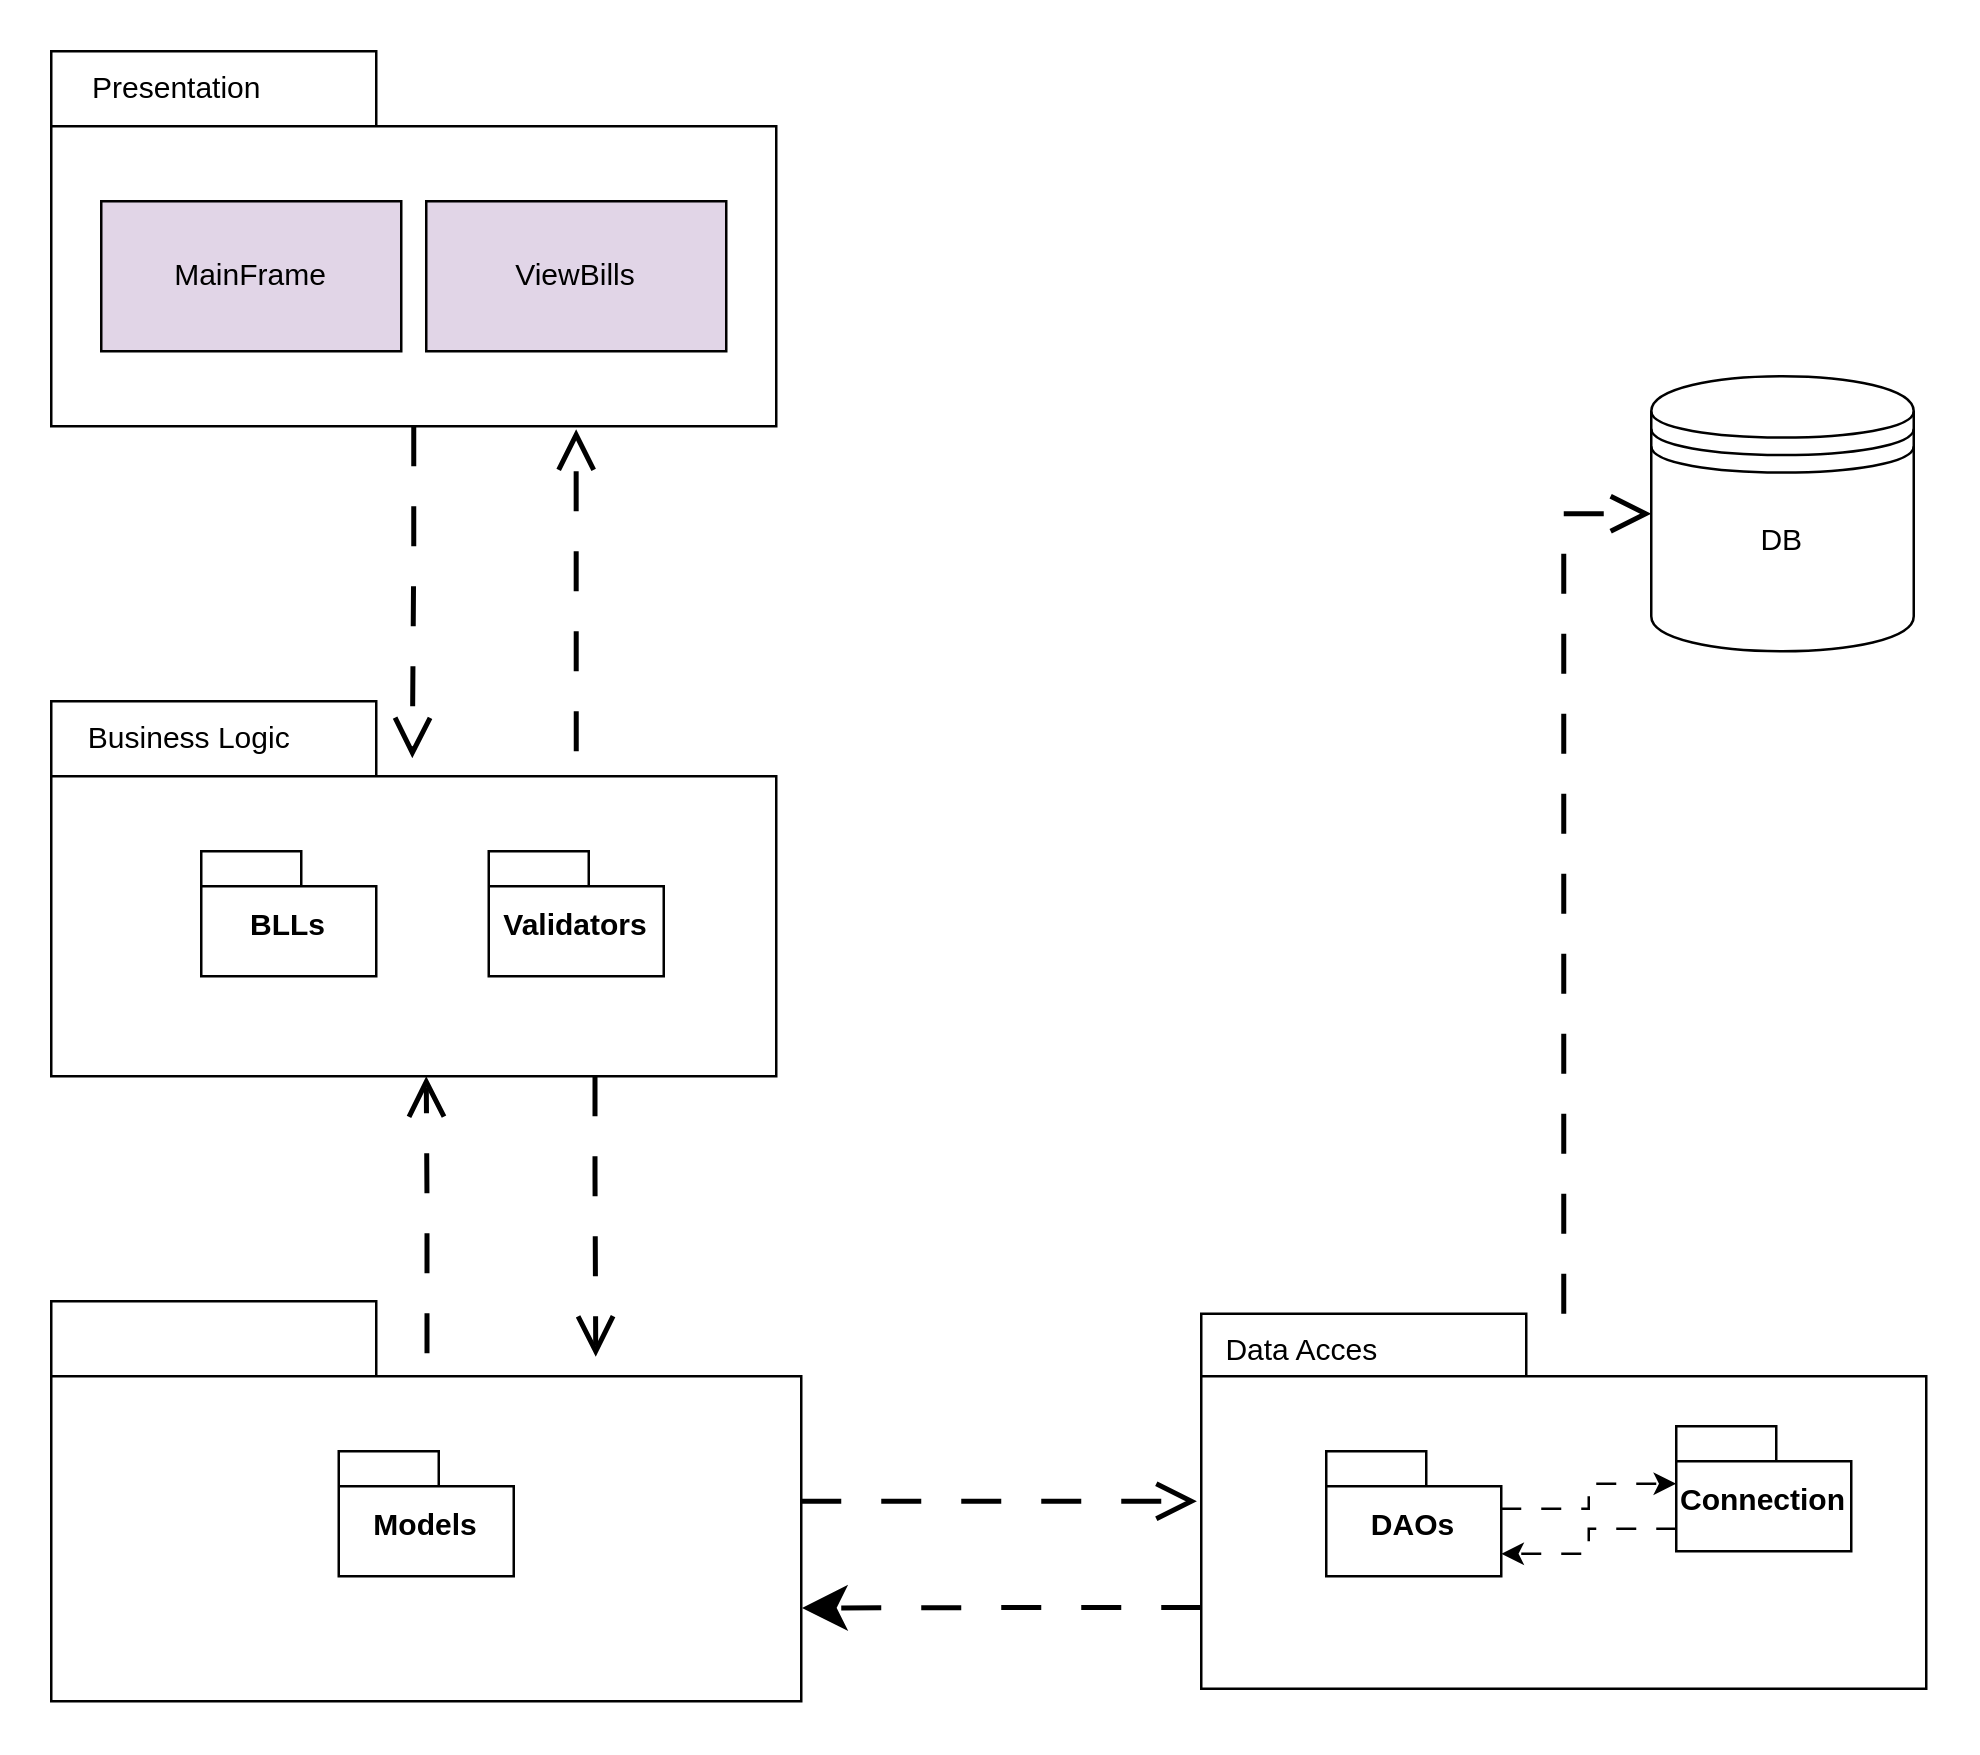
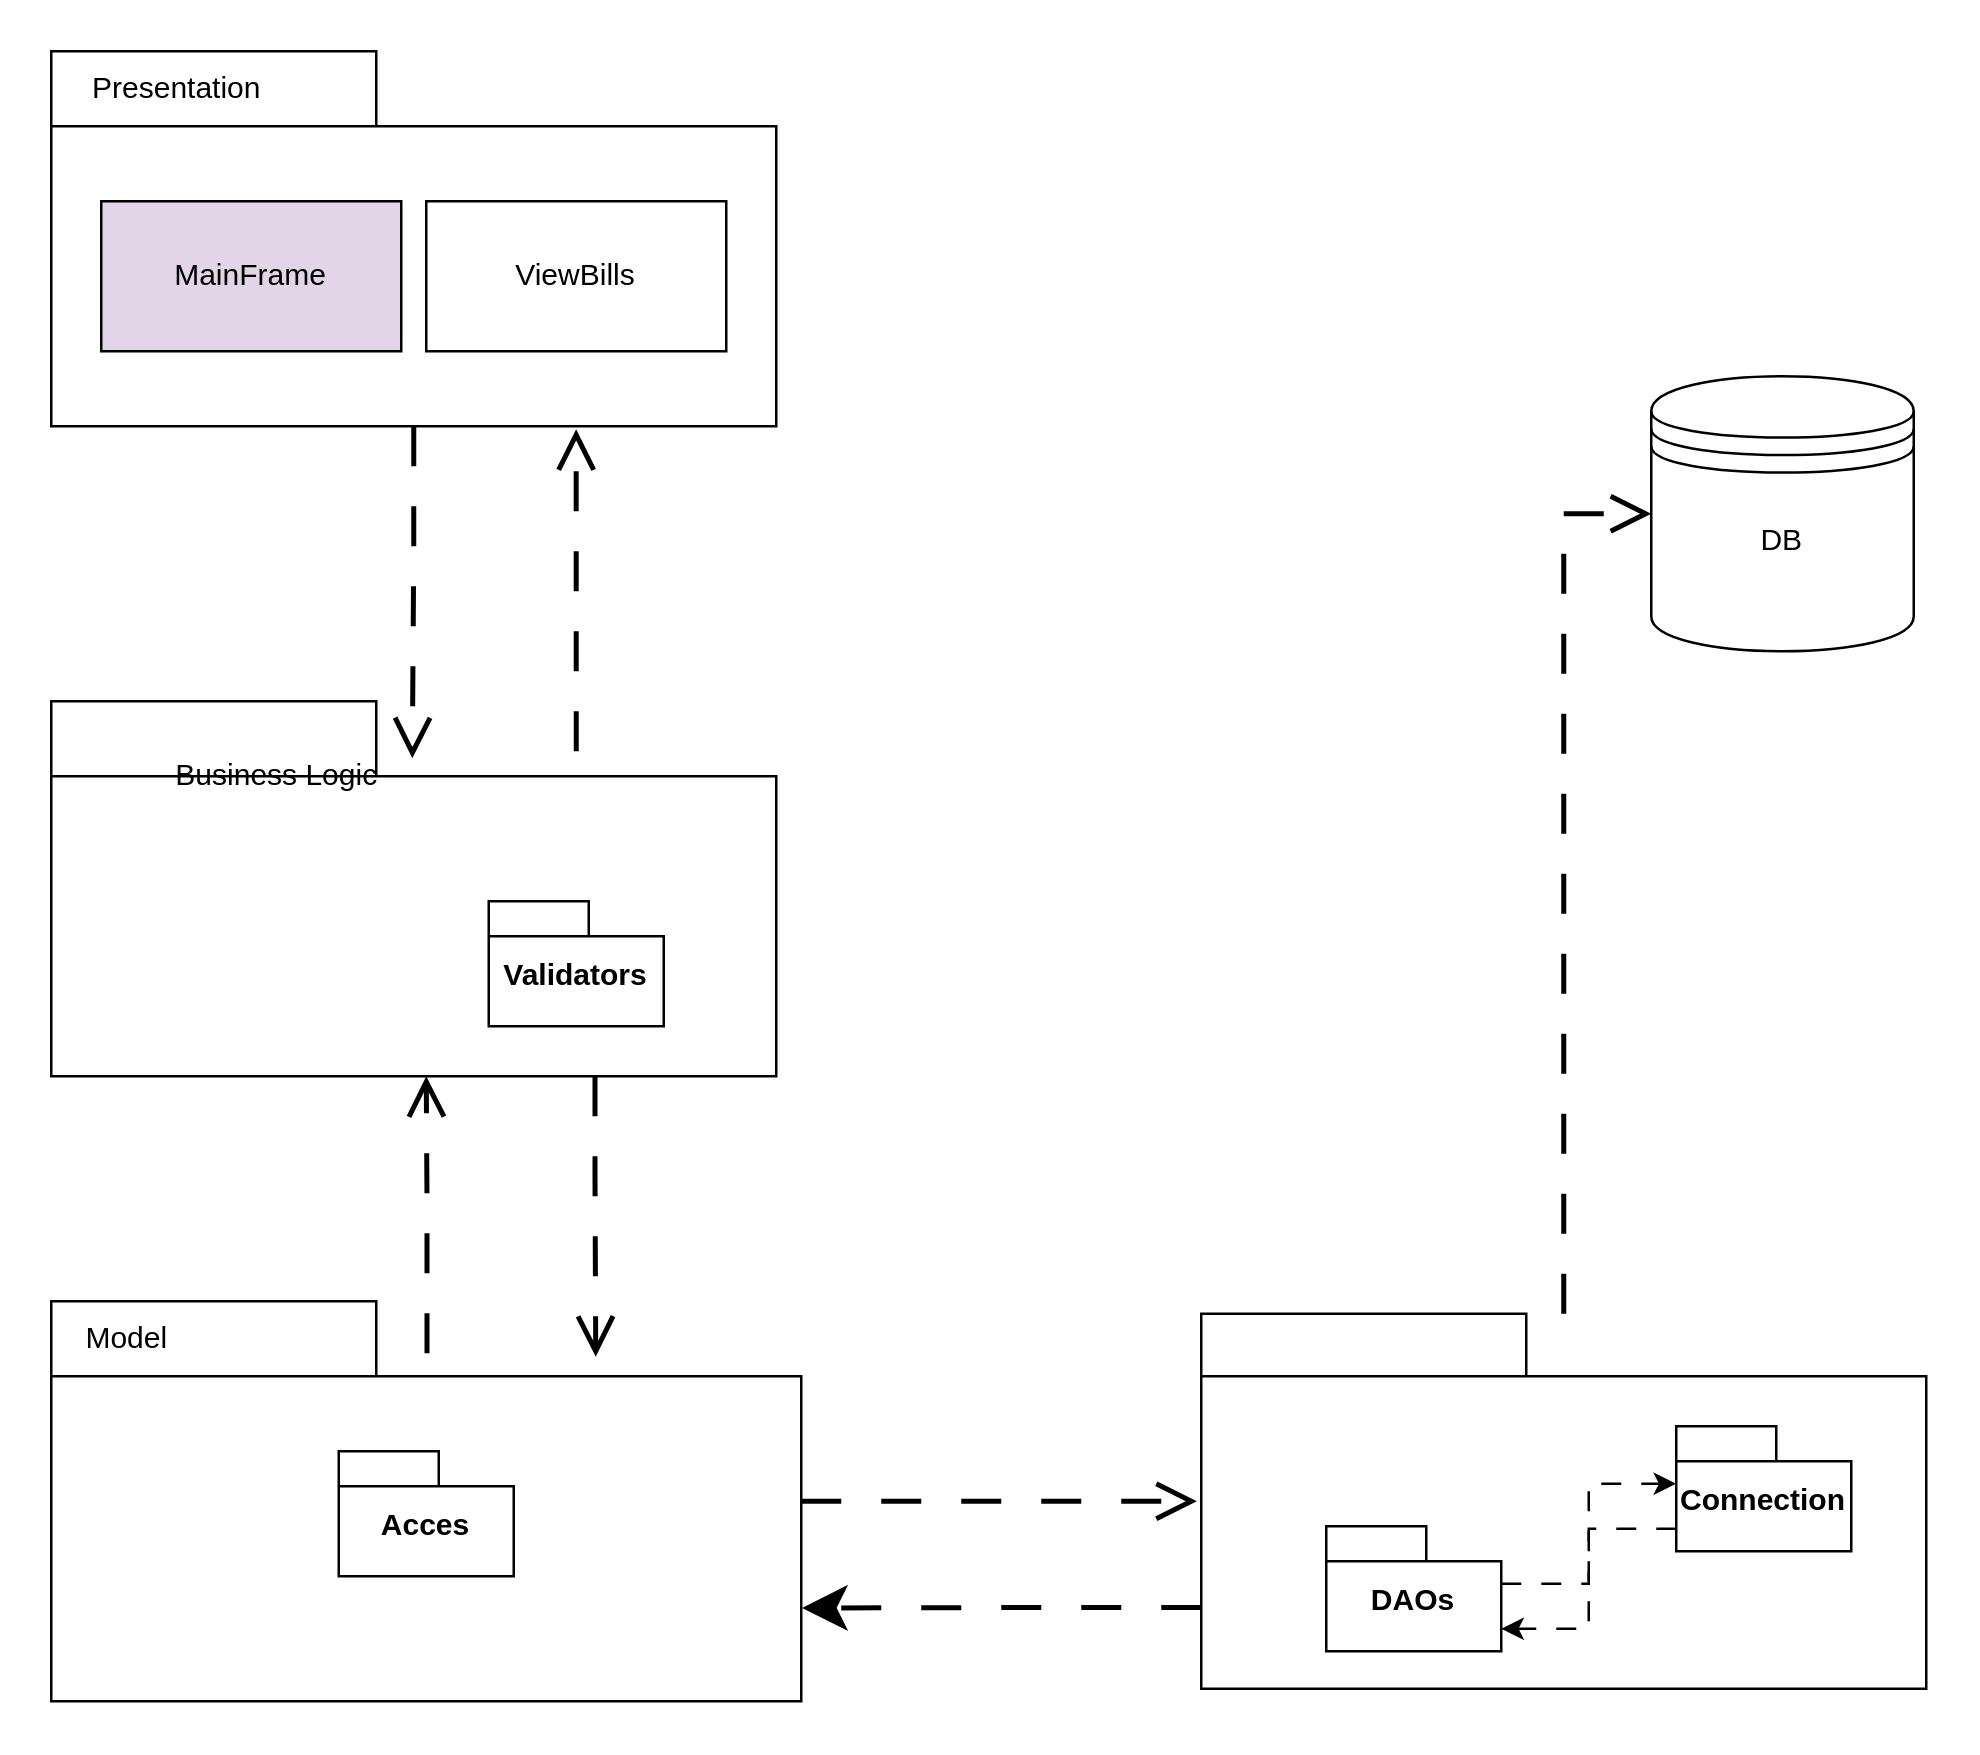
- <mxCell id="25" value="ViewBills" style="rounded=0;whiteSpace=wrap;html=1;fillColor=#e1d5e7;" vertex="1" parent="1"><mxGeometry x="170" y="80" width="120" height="60" as="geometry" /></mxCell>
+ <mxCell id="25" value="ViewBills" style="rounded=0;whiteSpace=wrap;html=1;" vertex="1" parent="1"><mxGeometry x="170" y="80" width="120" height="60" as="geometry" /></mxCell>
- <mxCell id="16" value="Business Logic" style="text;html=1;align=center;verticalAlign=middle;resizable=0;points=[];autosize=1;strokeColor=none;fillColor=none;" parent="1" vertex="1"><mxGeometry x="25" y="280" width="100" height="30" as="geometry" /></mxCell>
+ <mxCell id="16" value="Business Logic" style="text;html=1;align=center;verticalAlign=middle;resizable=0;points=[];autosize=1;strokeColor=none;fillColor=none;" parent="1" vertex="1"><mxGeometry x="60" y="295" width="100" height="30" as="geometry" /></mxCell>
- <mxCell id="14" value="BLLs" style="shape=folder;fontStyle=1;spacingTop=10;tabWidth=40;tabHeight=14;tabPosition=left;html=1;whiteSpace=wrap;" parent="1" vertex="1"><mxGeometry x="80" y="340" width="70" height="50" as="geometry" /></mxCell>
- <mxCell id="26" value="Validators" style="shape=folder;fontStyle=1;spacingTop=10;tabWidth=40;tabHeight=14;tabPosition=left;html=1;whiteSpace=wrap;" vertex="1" parent="1"><mxGeometry x="195" y="340" width="70" height="50" as="geometry" /></mxCell>
+ <mxCell id="26" value="Validators" style="shape=folder;fontStyle=1;spacingTop=10;tabWidth=40;tabHeight=14;tabPosition=left;html=1;whiteSpace=wrap;" vertex="1" parent="1"><mxGeometry x="195" y="360" width="70" height="50" as="geometry" /></mxCell>
+ <mxCell id="15" value="Model" style="text;html=1;align=center;verticalAlign=middle;resizable=0;points=[];autosize=1;strokeColor=none;fillColor=none;" parent="1" vertex="1"><mxGeometry x="20" y="520" width="60" height="30" as="geometry" /></mxCell>
- <mxCell id="18" value="Data Acces" style="text;html=1;align=center;verticalAlign=middle;resizable=0;points=[];autosize=1;strokeColor=none;fillColor=none;" parent="1" vertex="1"><mxGeometry x="480" y="525" width="80" height="30" as="geometry" /></mxCell>
- <mxCell id="19" value="DAOs" style="shape=folder;fontStyle=1;spacingTop=10;tabWidth=40;tabHeight=14;tabPosition=left;html=1;whiteSpace=wrap;" parent="1" vertex="1"><mxGeometry x="530" y="580" width="70" height="50" as="geometry" /></mxCell>
+ <mxCell id="19" value="DAOs" style="shape=folder;fontStyle=1;spacingTop=10;tabWidth=40;tabHeight=14;tabPosition=left;html=1;whiteSpace=wrap;" parent="1" vertex="1"><mxGeometry x="530" y="610" width="70" height="50" as="geometry" /></mxCell>
- <mxCell id="17" value="Models" style="shape=folder;fontStyle=1;spacingTop=10;tabWidth=40;tabHeight=14;tabPosition=left;html=1;whiteSpace=wrap;" parent="1" vertex="1"><mxGeometry x="135" y="580" width="70" height="50" as="geometry" /></mxCell>
+ <mxCell id="17" value="Acces" style="shape=folder;fontStyle=1;spacingTop=10;tabWidth=40;tabHeight=14;tabPosition=left;html=1;whiteSpace=wrap;" parent="1" vertex="1"><mxGeometry x="135" y="580" width="70" height="50" as="geometry" /></mxCell>
